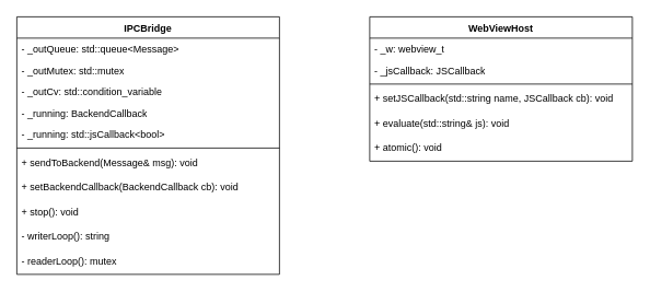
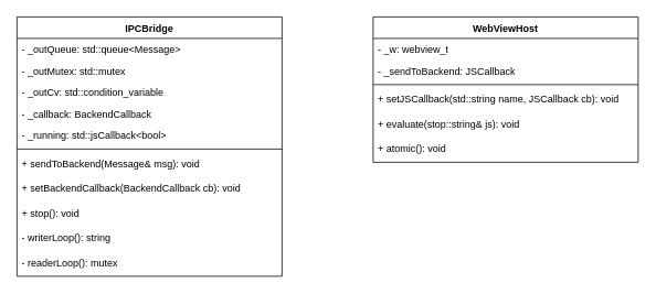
- <mxCell id="16" value="- _jsCallback: JSCallback&lt;div&gt;&lt;br&gt;&lt;/div&gt;" style="text;strokeColor=none;fillColor=none;align=left;verticalAlign=top;spacingLeft=4;spacingRight=4;overflow=hidden;rotatable=0;points=[[0,0.5],[1,0.5]];portConstraint=eastwest;whiteSpace=wrap;html=1;" vertex="1" parent="14"><mxGeometry y="52" width="320" height="26" as="geometry" /></mxCell>
+ <mxCell id="16" value="- _sendToBackend: JSCallback&lt;div&gt;&lt;br&gt;&lt;/div&gt;" style="text;strokeColor=none;fillColor=none;align=left;verticalAlign=top;spacingLeft=4;spacingRight=4;overflow=hidden;rotatable=0;points=[[0,0.5],[1,0.5]];portConstraint=eastwest;whiteSpace=wrap;html=1;" vertex="1" parent="14"><mxGeometry y="52" width="320" height="26" as="geometry" /></mxCell>
- <mxCell id="6" value="- _running: BackendCallback&lt;div&gt;&lt;br&gt;&lt;/div&gt;" style="text;strokeColor=none;fillColor=none;align=left;verticalAlign=top;spacingLeft=4;spacingRight=4;overflow=hidden;rotatable=0;points=[[0,0.5],[1,0.5]];portConstraint=eastwest;whiteSpace=wrap;html=1;" vertex="1" parent="2"><mxGeometry y="104" width="320" height="26" as="geometry" /></mxCell>
+ <mxCell id="6" value="- _callback: BackendCallback&lt;div&gt;&lt;br&gt;&lt;/div&gt;" style="text;strokeColor=none;fillColor=none;align=left;verticalAlign=top;spacingLeft=4;spacingRight=4;overflow=hidden;rotatable=0;points=[[0,0.5],[1,0.5]];portConstraint=eastwest;whiteSpace=wrap;html=1;" vertex="1" parent="2"><mxGeometry y="104" width="320" height="26" as="geometry" /></mxCell>
- <mxCell id="19" value="&lt;div&gt;+ evaluate(std::string&amp;amp; js): void&amp;nbsp;&lt;/div&gt;" style="text;strokeColor=none;fillColor=none;align=left;verticalAlign=top;spacingLeft=4;spacingRight=4;overflow=hidden;rotatable=0;points=[[0,0.5],[1,0.5]];portConstraint=eastwest;whiteSpace=wrap;html=1;" vertex="1" parent="14"><mxGeometry y="116" width="320" height="30" as="geometry" /></mxCell>
+ <mxCell id="19" value="&lt;div&gt;+ evaluate(stop::string&amp;amp; js): void&amp;nbsp;&lt;/div&gt;" style="text;strokeColor=none;fillColor=none;align=left;verticalAlign=top;spacingLeft=4;spacingRight=4;overflow=hidden;rotatable=0;points=[[0,0.5],[1,0.5]];portConstraint=eastwest;whiteSpace=wrap;html=1;" vertex="1" parent="14"><mxGeometry y="116" width="320" height="30" as="geometry" /></mxCell>
